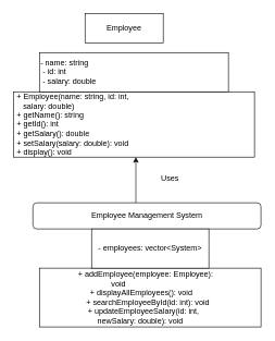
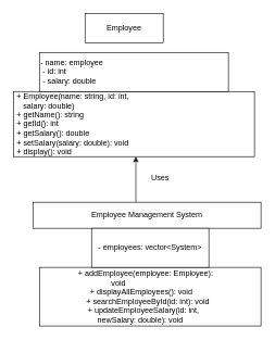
- <mxCell id="7" value="&lt;div&gt;- name: string&amp;nbsp; &amp;nbsp; &amp;nbsp; &amp;nbsp; &amp;nbsp; &amp;nbsp;&amp;nbsp;&lt;/div&gt;&lt;div&gt;&amp;nbsp;- id: int&amp;nbsp; &amp;nbsp; &amp;nbsp; &amp;nbsp; &amp;nbsp; &amp;nbsp; &amp;nbsp; &amp;nbsp;&lt;/div&gt;&lt;div&gt;&amp;nbsp;- salary: double&amp;nbsp; &amp;nbsp;&lt;/div&gt;" style="rounded=0;whiteSpace=wrap;html=1;align=left;" vertex="1" parent="1"><mxGeometry x="60" y="80" width="290" height="60" as="geometry" /></mxCell>
+ <mxCell id="7" value="&lt;div&gt;- name: employee&amp;nbsp; &amp;nbsp; &amp;nbsp; &amp;nbsp; &amp;nbsp; &amp;nbsp;&amp;nbsp;&lt;/div&gt;&lt;div&gt;&amp;nbsp;- id: int&amp;nbsp; &amp;nbsp; &amp;nbsp; &amp;nbsp; &amp;nbsp; &amp;nbsp; &amp;nbsp; &amp;nbsp;&lt;/div&gt;&lt;div&gt;&amp;nbsp;- salary: double&amp;nbsp; &amp;nbsp;&lt;/div&gt;" style="rounded=0;whiteSpace=wrap;html=1;align=left;" vertex="1" parent="1"><mxGeometry x="60" y="80" width="290" height="60" as="geometry" /></mxCell>
- <mxCell id="9" value="Uses" style="text;html=1;align=center;verticalAlign=middle;resizable=0;points=[];autosize=1;strokeColor=none;fillColor=none;" vertex="1" parent="1"><mxGeometry x="235" y="258" width="50" height="30" as="geometry" /></mxCell>
+ <mxCell id="9" value="Uses" style="text;html=1;align=center;verticalAlign=middle;resizable=0;points=[];autosize=1;strokeColor=none;fillColor=none;" vertex="1" parent="1"><mxGeometry x="220" y="258" width="50" height="30" as="geometry" /></mxCell>
- <mxCell id="4" value="Employee Management System" style="whiteSpace=wrap;html=1;rounded=1;" vertex="1" parent="1"><mxGeometry x="50" y="310" width="350" height="40" as="geometry" /></mxCell>
+ <mxCell id="4" value="Employee Management System" style="rounded=0;whiteSpace=wrap;html=1;" vertex="1" parent="1"><mxGeometry x="50" y="310" width="350" height="40" as="geometry" /></mxCell>
